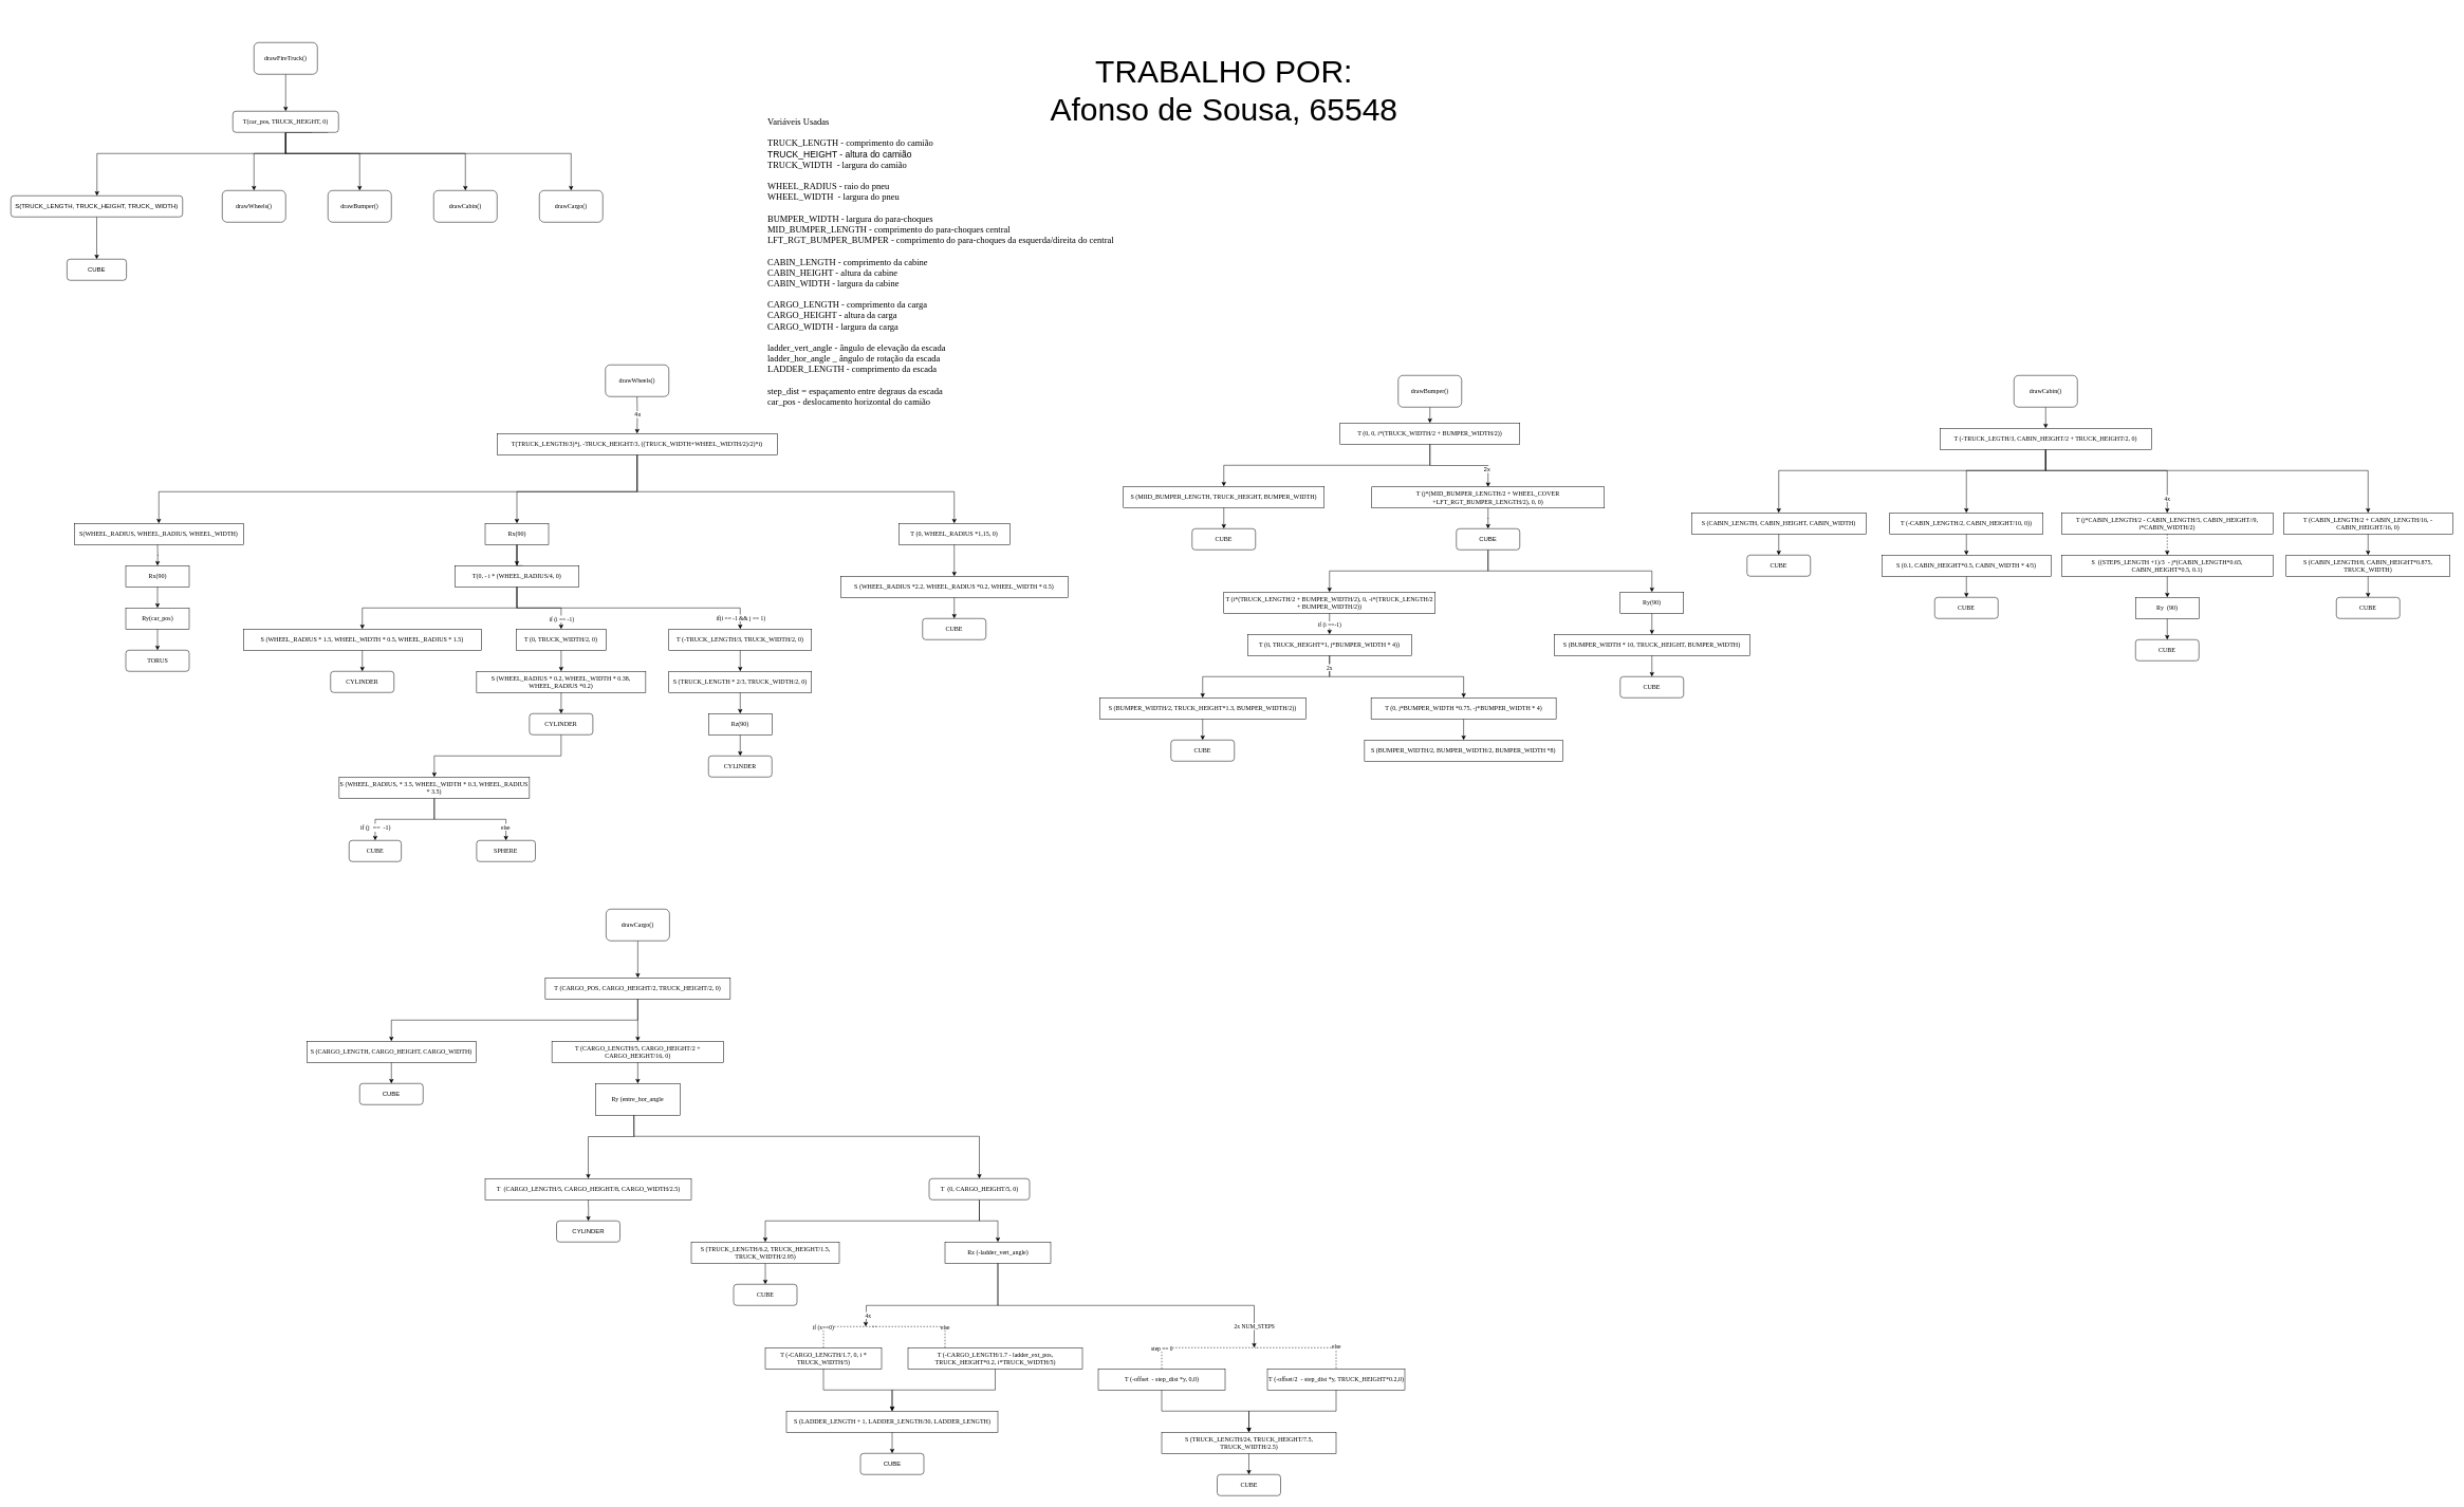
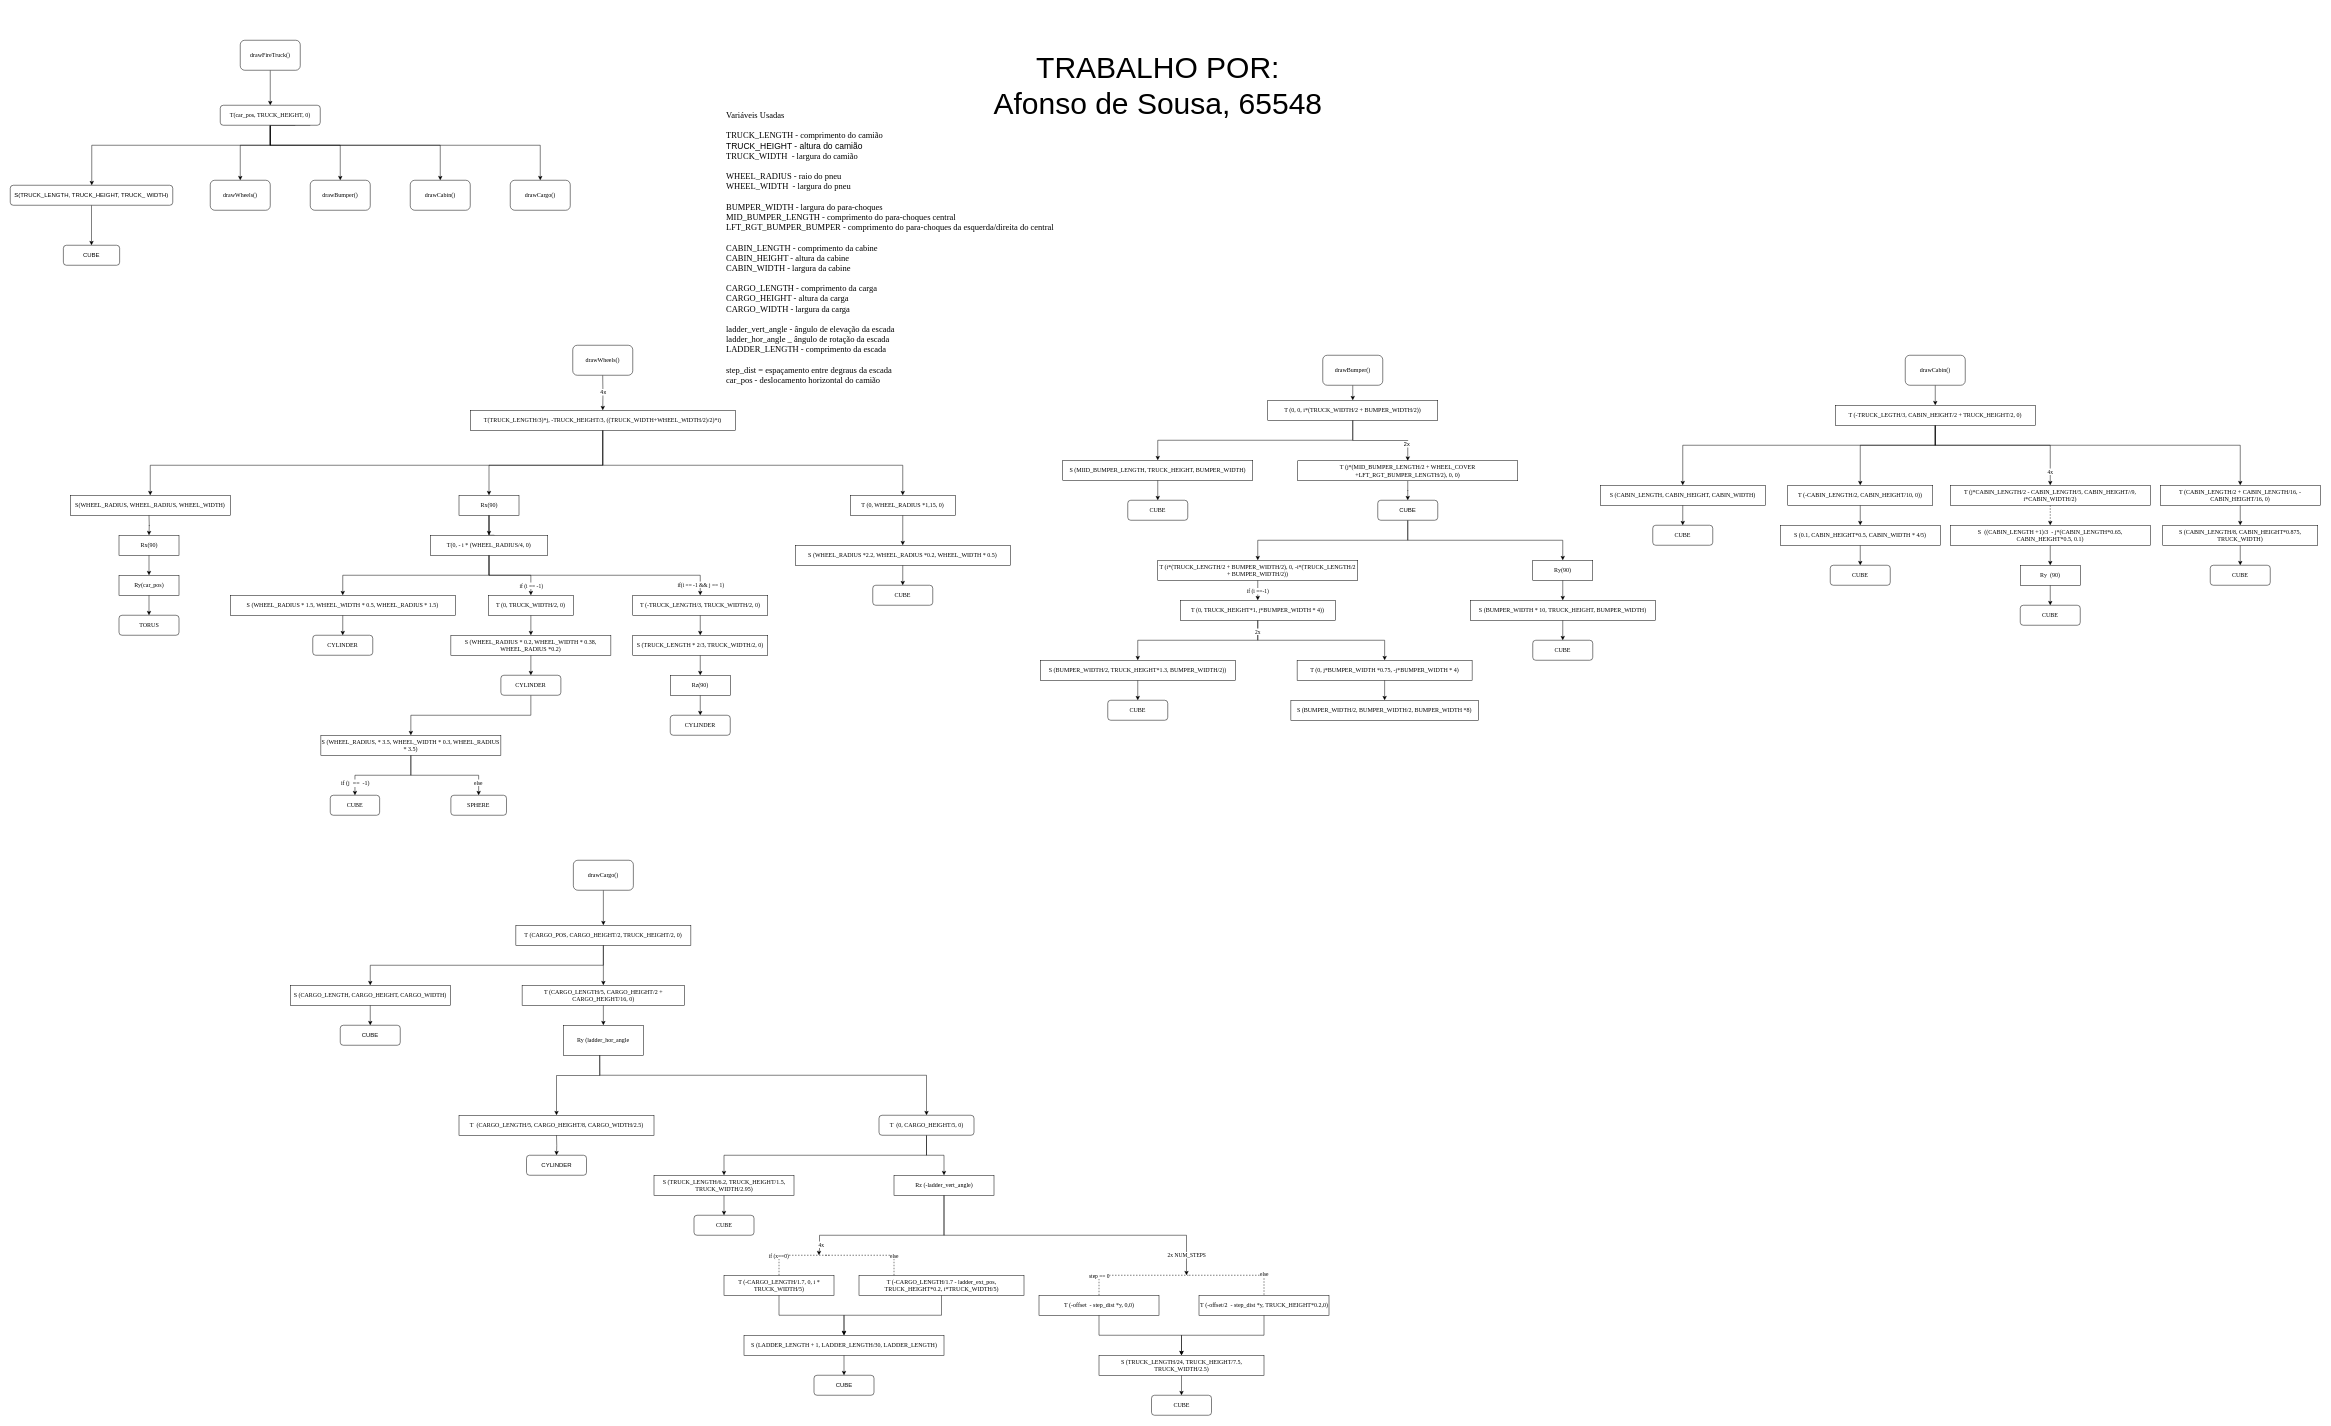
- <mxCell id="121" value="&lt;font face=&quot;JetBrains Mono&quot;&gt;S&amp;nbsp; ((STEPS_LENGTH +1)/3&amp;nbsp; - j*(CABIN_LENGTH*0.65, CABIN_HEIGHT*0.5, 0.1)&lt;/font&gt;" style="rounded=0;whiteSpace=wrap;html=1;" vertex="1" parent="1"><mxGeometry x="3900" y="1050" width="400" height="40" as="geometry" /></mxCell>
+ <mxCell id="121" value="&lt;font face=&quot;JetBrains Mono&quot;&gt;S&amp;nbsp; ((CABIN_LENGTH +1)/3&amp;nbsp; - j*(CABIN_LENGTH*0.65, CABIN_HEIGHT*0.5, 0.1)&lt;/font&gt;" style="rounded=0;whiteSpace=wrap;html=1;" vertex="1" parent="1"><mxGeometry x="3900" y="1050" width="400" height="40" as="geometry" /></mxCell>
- <mxCell id="179" value="&lt;font face=&quot;JetBrains Mono&quot;&gt;Ry (entre_hor_angle&lt;br&gt;&lt;/font&gt;" style="rounded=0;whiteSpace=wrap;html=1;" vertex="1" parent="1"><mxGeometry x="1126.24" y="2050" width="160" height="60" as="geometry" /></mxCell>
+ <mxCell id="179" value="&lt;font face=&quot;JetBrains Mono&quot;&gt;Ry (ladder_hor_angle&lt;br&gt;&lt;/font&gt;" style="rounded=0;whiteSpace=wrap;html=1;" vertex="1" parent="1"><mxGeometry x="1126.24" y="2050" width="160" height="60" as="geometry" /></mxCell>
